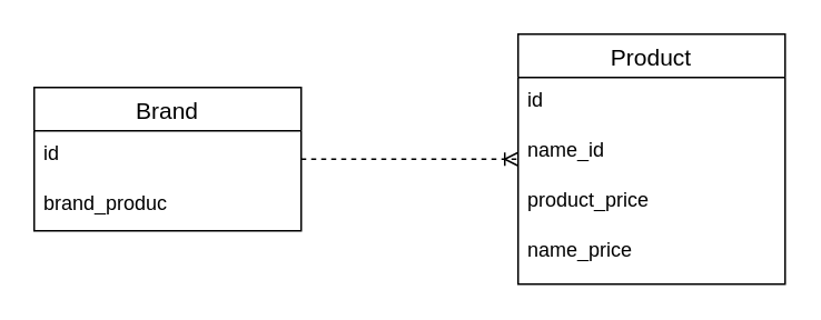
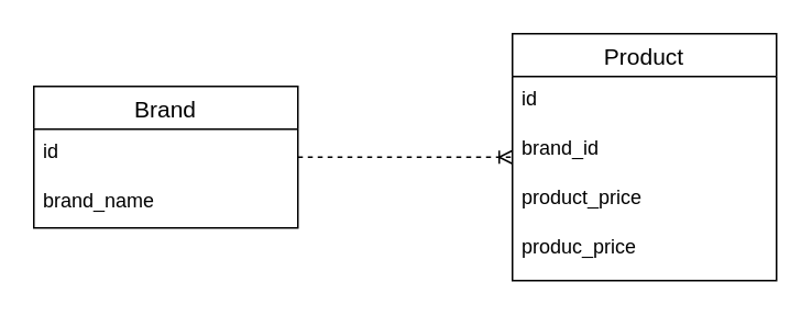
- <mxCell id="7" value="name_id" style="text;strokeColor=none;fillColor=none;spacingLeft=4;spacingRight=4;overflow=hidden;rotatable=0;points=[[0,0.5],[1,0.5]];portConstraint=eastwest;fontSize=12;whiteSpace=wrap;html=1;" vertex="1" parent="5"><mxGeometry y="56" width="160" height="30" as="geometry" /></mxCell>
+ <mxCell id="7" value="brand_id" style="text;strokeColor=none;fillColor=none;spacingLeft=4;spacingRight=4;overflow=hidden;rotatable=0;points=[[0,0.5],[1,0.5]];portConstraint=eastwest;fontSize=12;whiteSpace=wrap;html=1;" vertex="1" parent="5"><mxGeometry y="56" width="160" height="30" as="geometry" /></mxCell>
- <mxCell id="4" value="brand_produc" style="text;strokeColor=none;fillColor=none;spacingLeft=4;spacingRight=4;overflow=hidden;rotatable=0;points=[[0,0.5],[1,0.5]];portConstraint=eastwest;fontSize=12;whiteSpace=wrap;html=1;" vertex="1" parent="2"><mxGeometry y="56" width="160" height="30" as="geometry" /></mxCell>
+ <mxCell id="4" value="brand_name" style="text;strokeColor=none;fillColor=none;spacingLeft=4;spacingRight=4;overflow=hidden;rotatable=0;points=[[0,0.5],[1,0.5]];portConstraint=eastwest;fontSize=12;whiteSpace=wrap;html=1;" vertex="1" parent="2"><mxGeometry y="56" width="160" height="30" as="geometry" /></mxCell>
- <mxCell id="9" value="name_price" style="text;strokeColor=none;fillColor=none;spacingLeft=4;spacingRight=4;overflow=hidden;rotatable=0;points=[[0,0.5],[1,0.5]];portConstraint=eastwest;fontSize=12;whiteSpace=wrap;html=1;" vertex="1" parent="5"><mxGeometry y="116" width="160" height="34" as="geometry" /></mxCell>
+ <mxCell id="9" value="produc_price" style="text;strokeColor=none;fillColor=none;spacingLeft=4;spacingRight=4;overflow=hidden;rotatable=0;points=[[0,0.5],[1,0.5]];portConstraint=eastwest;fontSize=12;whiteSpace=wrap;html=1;" vertex="1" parent="5"><mxGeometry y="116" width="160" height="34" as="geometry" /></mxCell>
